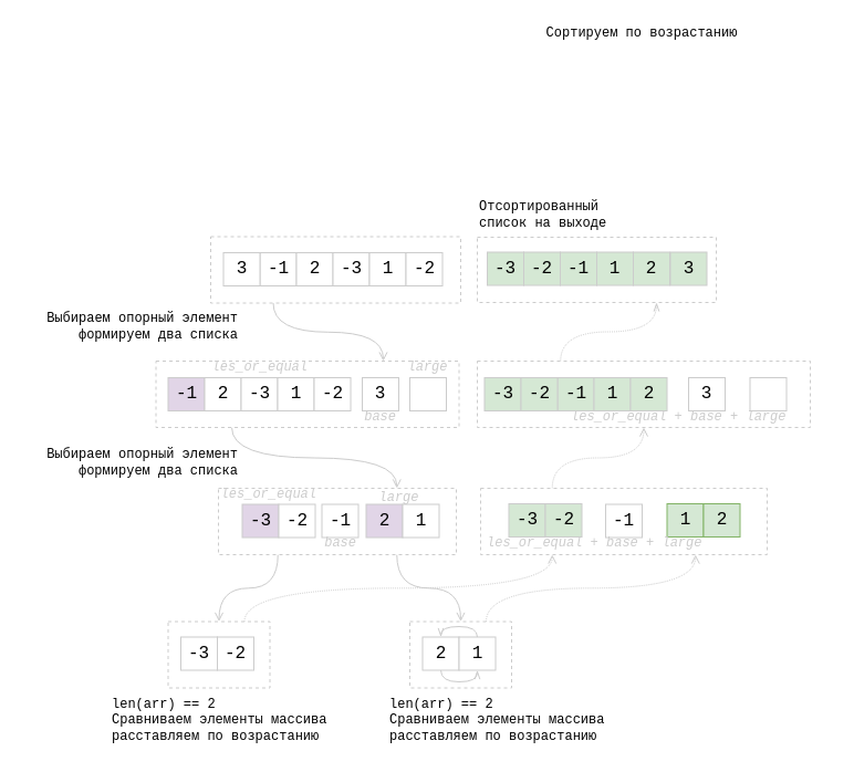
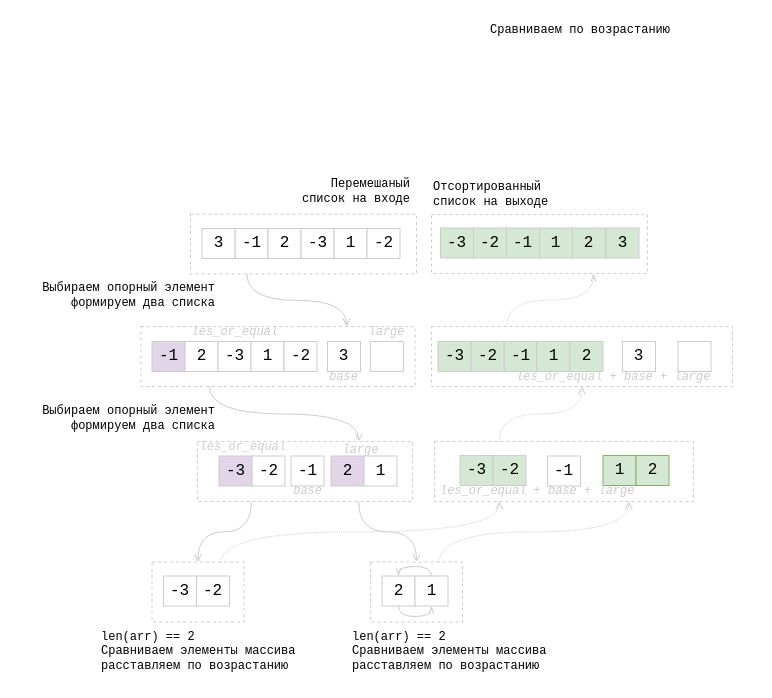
- <mxCell id="7" value="Сортируем по возрастанию" style="text;html=1;strokeColor=none;fillColor=none;align=center;verticalAlign=middle;whiteSpace=wrap;rounded=0;fontFamily=Courier New;" vertex="1" parent="1"><mxGeometry x="477" y="20" width="206" height="20" as="geometry" /></mxCell>
+ <mxCell id="7" value="Сравниваем по возрастанию" style="text;html=1;strokeColor=none;fillColor=none;align=center;verticalAlign=middle;whiteSpace=wrap;rounded=0;fontFamily=Courier New;" vertex="1" parent="1"><mxGeometry x="477" y="20" width="206" height="20" as="geometry" /></mxCell>
+ <mxCell id="57" value="Перемешаный &lt;br&gt;список на входе" style="text;html=1;strokeColor=none;fillColor=none;align=right;verticalAlign=middle;whiteSpace=wrap;rounded=0;fontFamily=Courier New;" vertex="1" parent="1"><mxGeometry x="264" y="181" width="148" height="20" as="geometry" /></mxCell>
